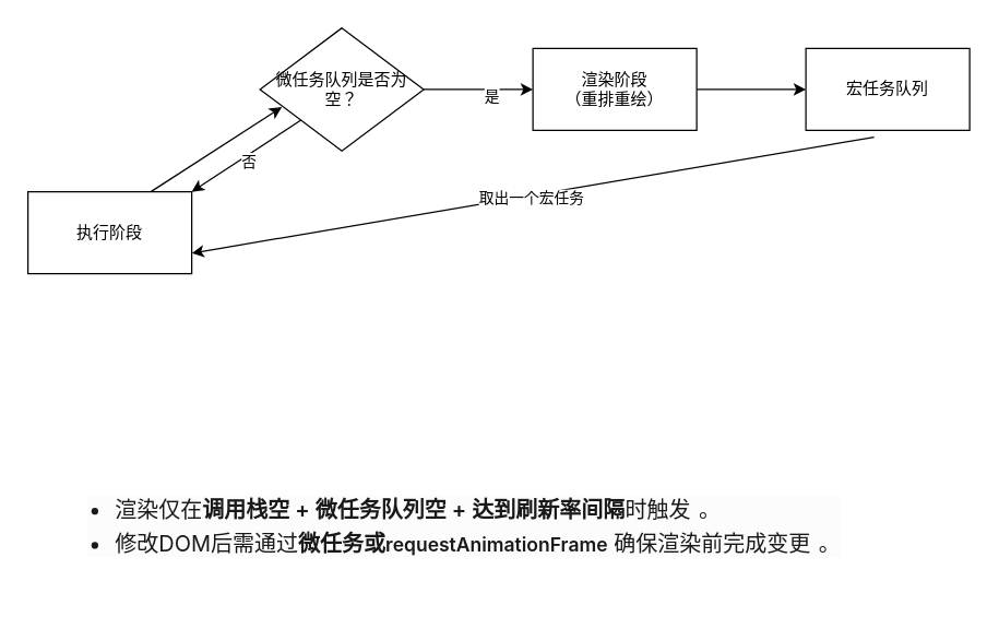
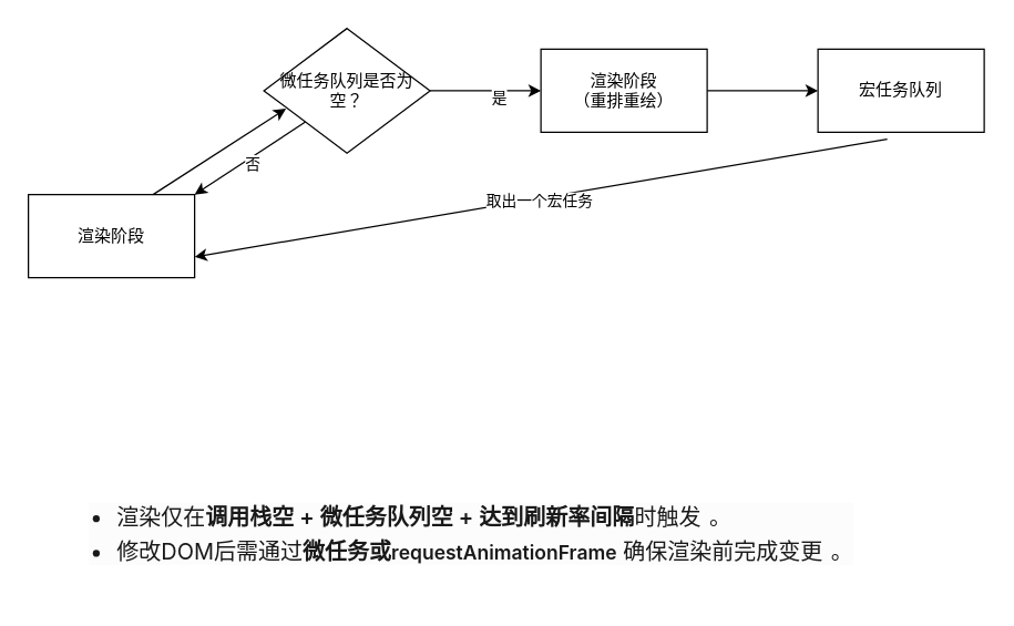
- <mxCell id="2" value="执行阶段" style="rounded=0;whiteSpace=wrap;html=1;" vertex="1" parent="1"><mxGeometry x="20" y="140" width="120" height="60" as="geometry" /></mxCell>
+ <mxCell id="2" value="渲染阶段" style="rounded=0;whiteSpace=wrap;html=1;" vertex="1" parent="1"><mxGeometry x="20" y="140" width="120" height="60" as="geometry" /></mxCell>
